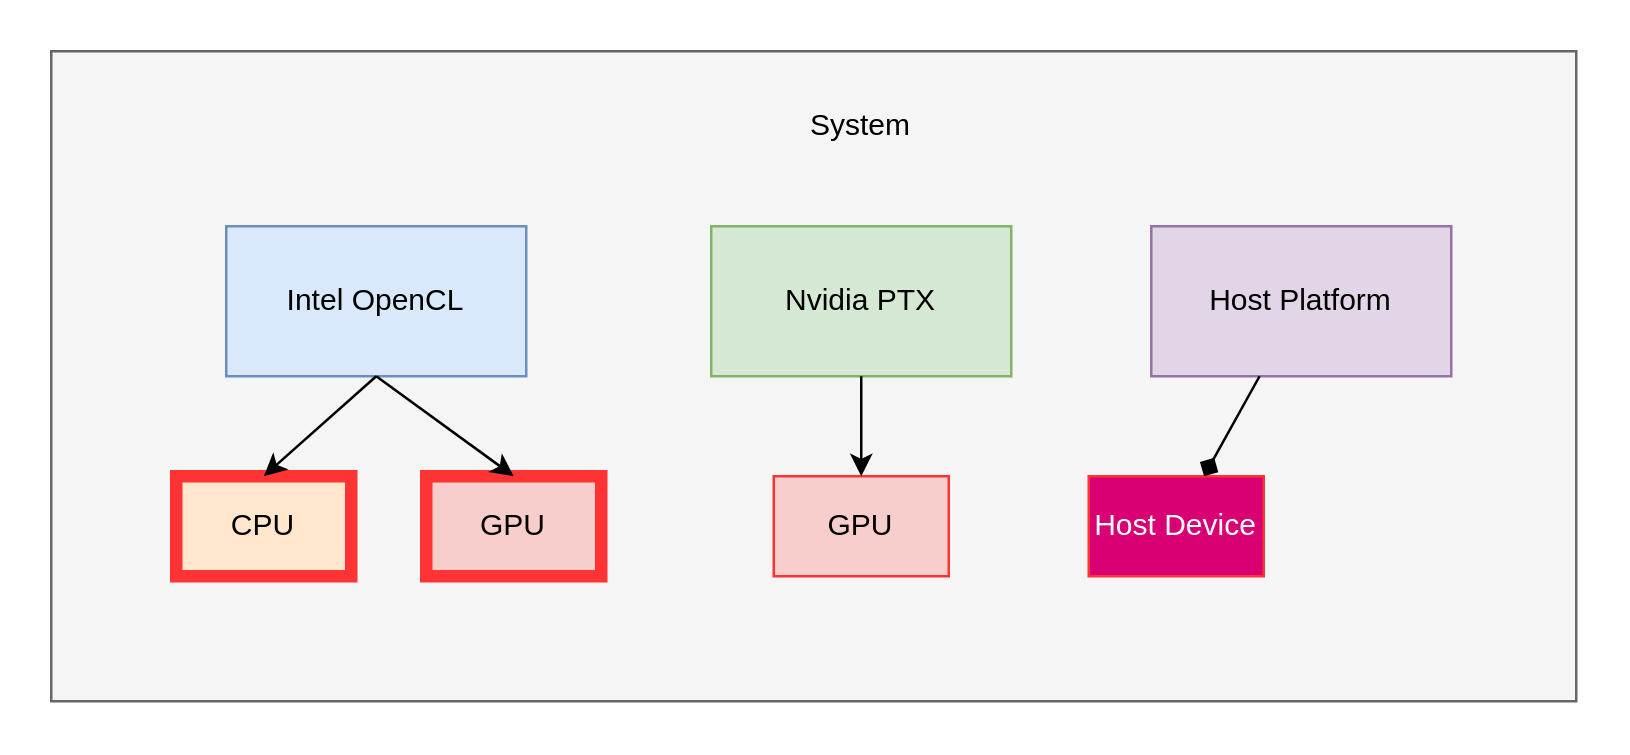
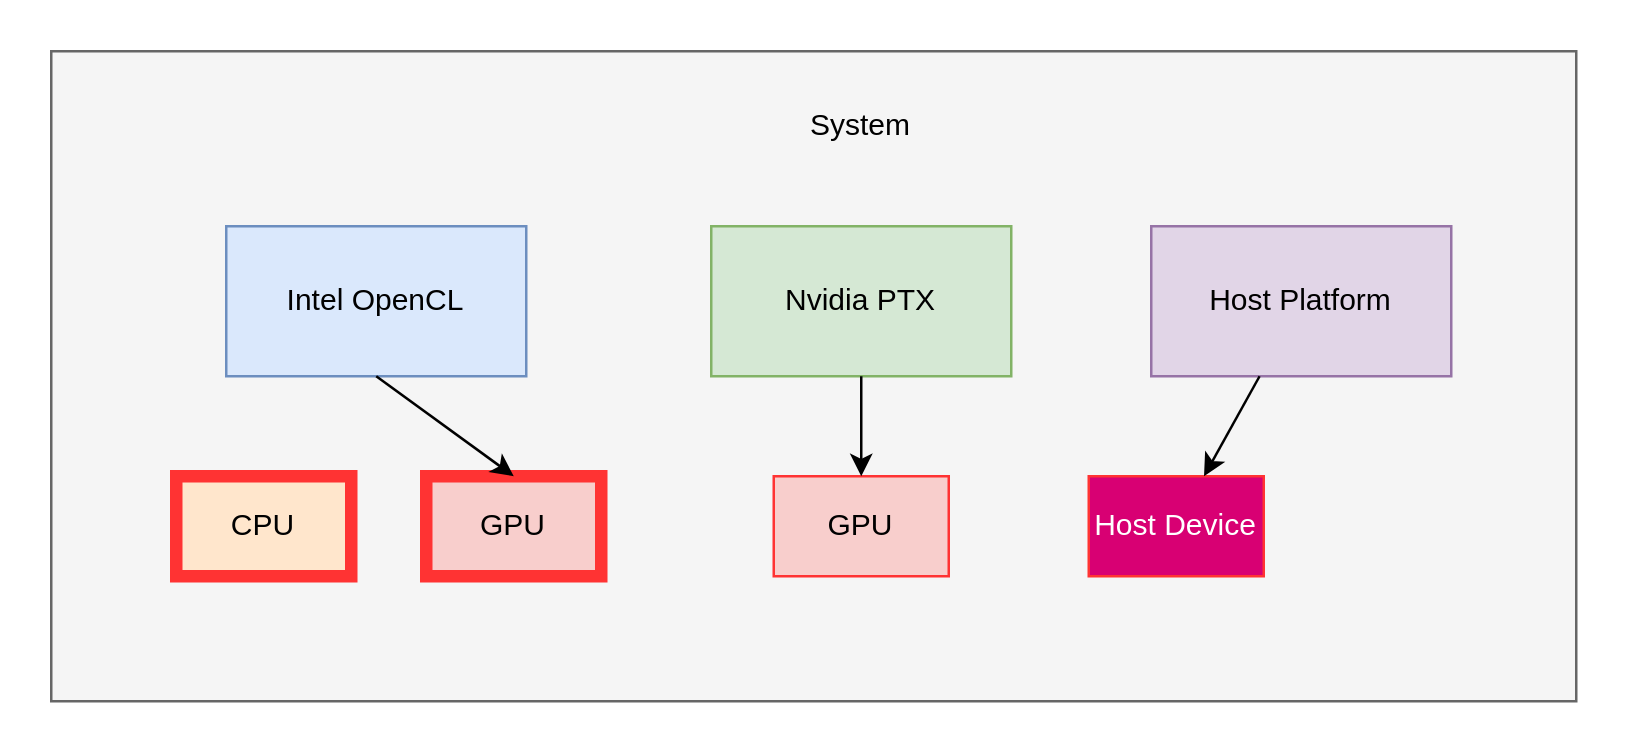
- <mxCell id="10" value="" style="endArrow=classic;html=1;entryX=0.5;entryY=0;entryDx=0;entryDy=0;exitX=0.5;exitY=1;exitDx=0;exitDy=0;" parent="1" source="3" target="5" edge="1"><mxGeometry width="50" height="50" relative="1" as="geometry"><mxPoint x="160" y="160" as="sourcePoint" /><mxPoint x="196.667" y="200" as="targetPoint" /></mxGeometry></mxCell>
- <mxCell id="14" value="" style="endArrow=diamond;html=1;" parent="1" source="12" target="13" edge="1"><mxGeometry width="50" height="50" relative="1" as="geometry"><mxPoint x="500" y="330" as="sourcePoint" /><mxPoint x="550" y="280" as="targetPoint" /></mxGeometry></mxCell>
+ <mxCell id="14" value="" style="endArrow=classic;html=1;" parent="1" source="12" target="13" edge="1"><mxGeometry width="50" height="50" relative="1" as="geometry"><mxPoint x="500" y="330" as="sourcePoint" /><mxPoint x="550" y="280" as="targetPoint" /></mxGeometry></mxCell>
